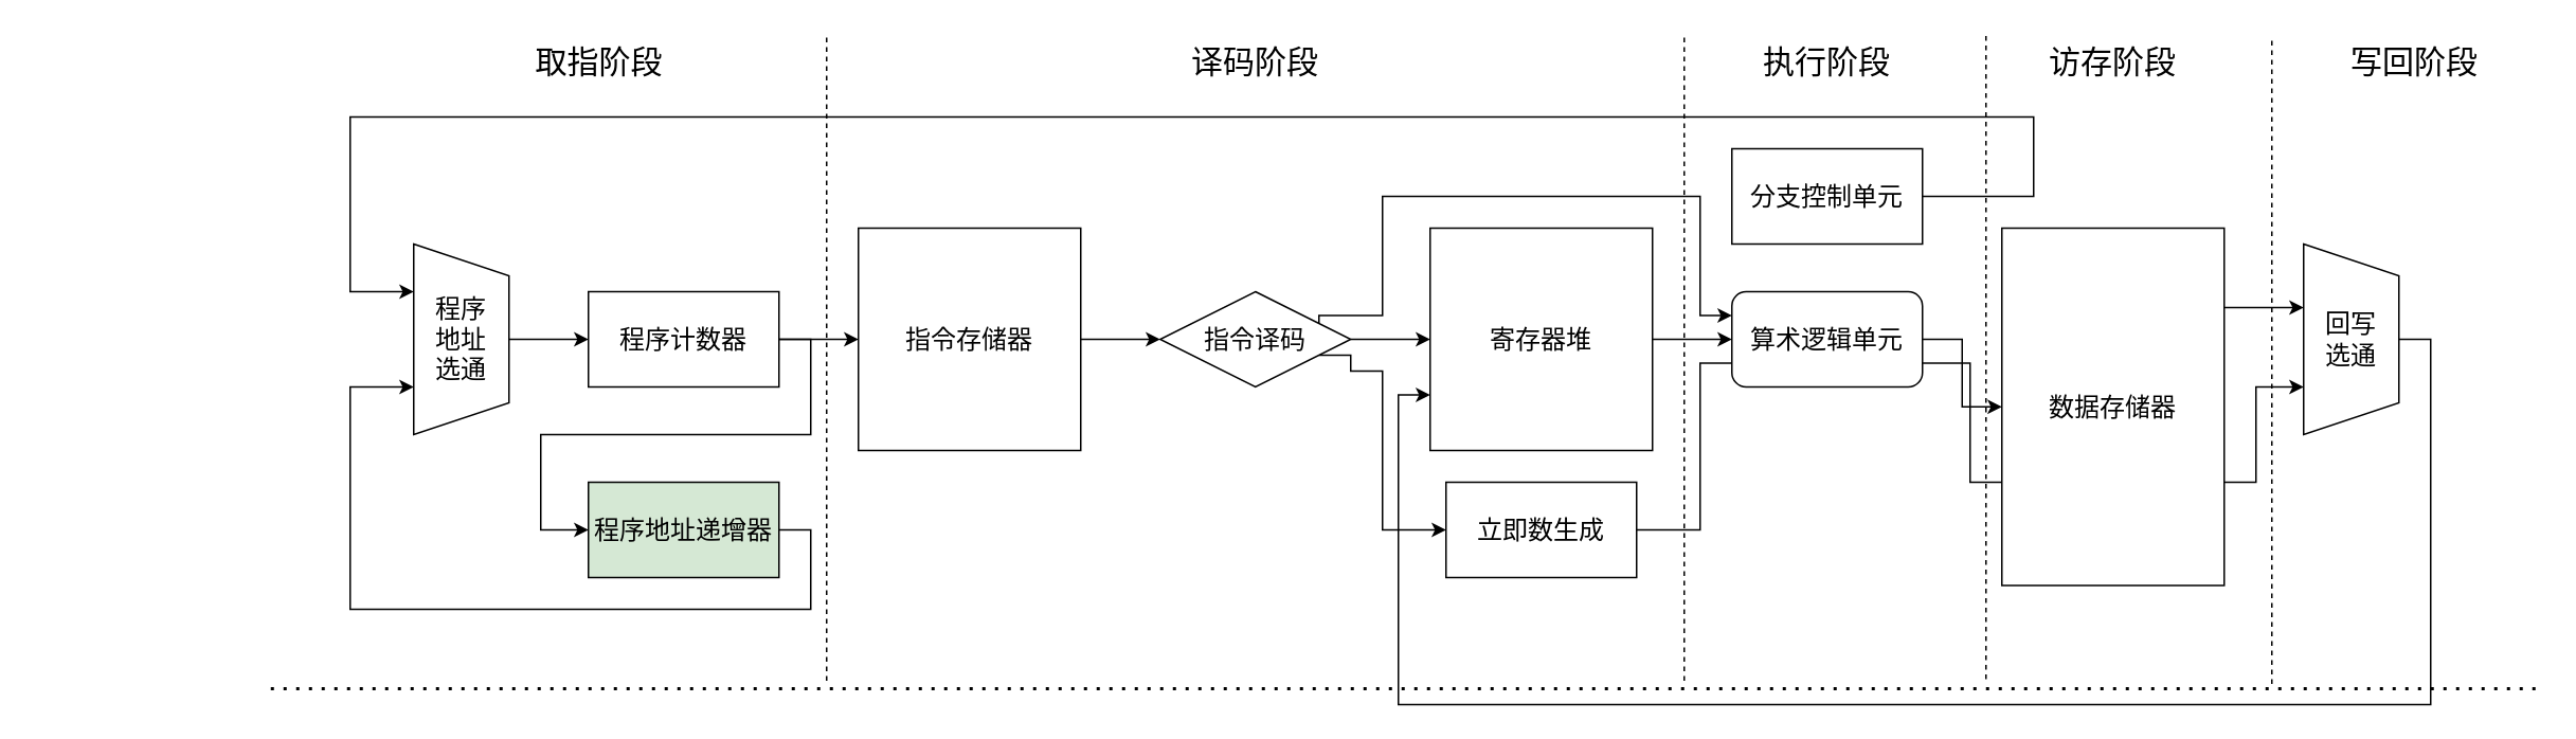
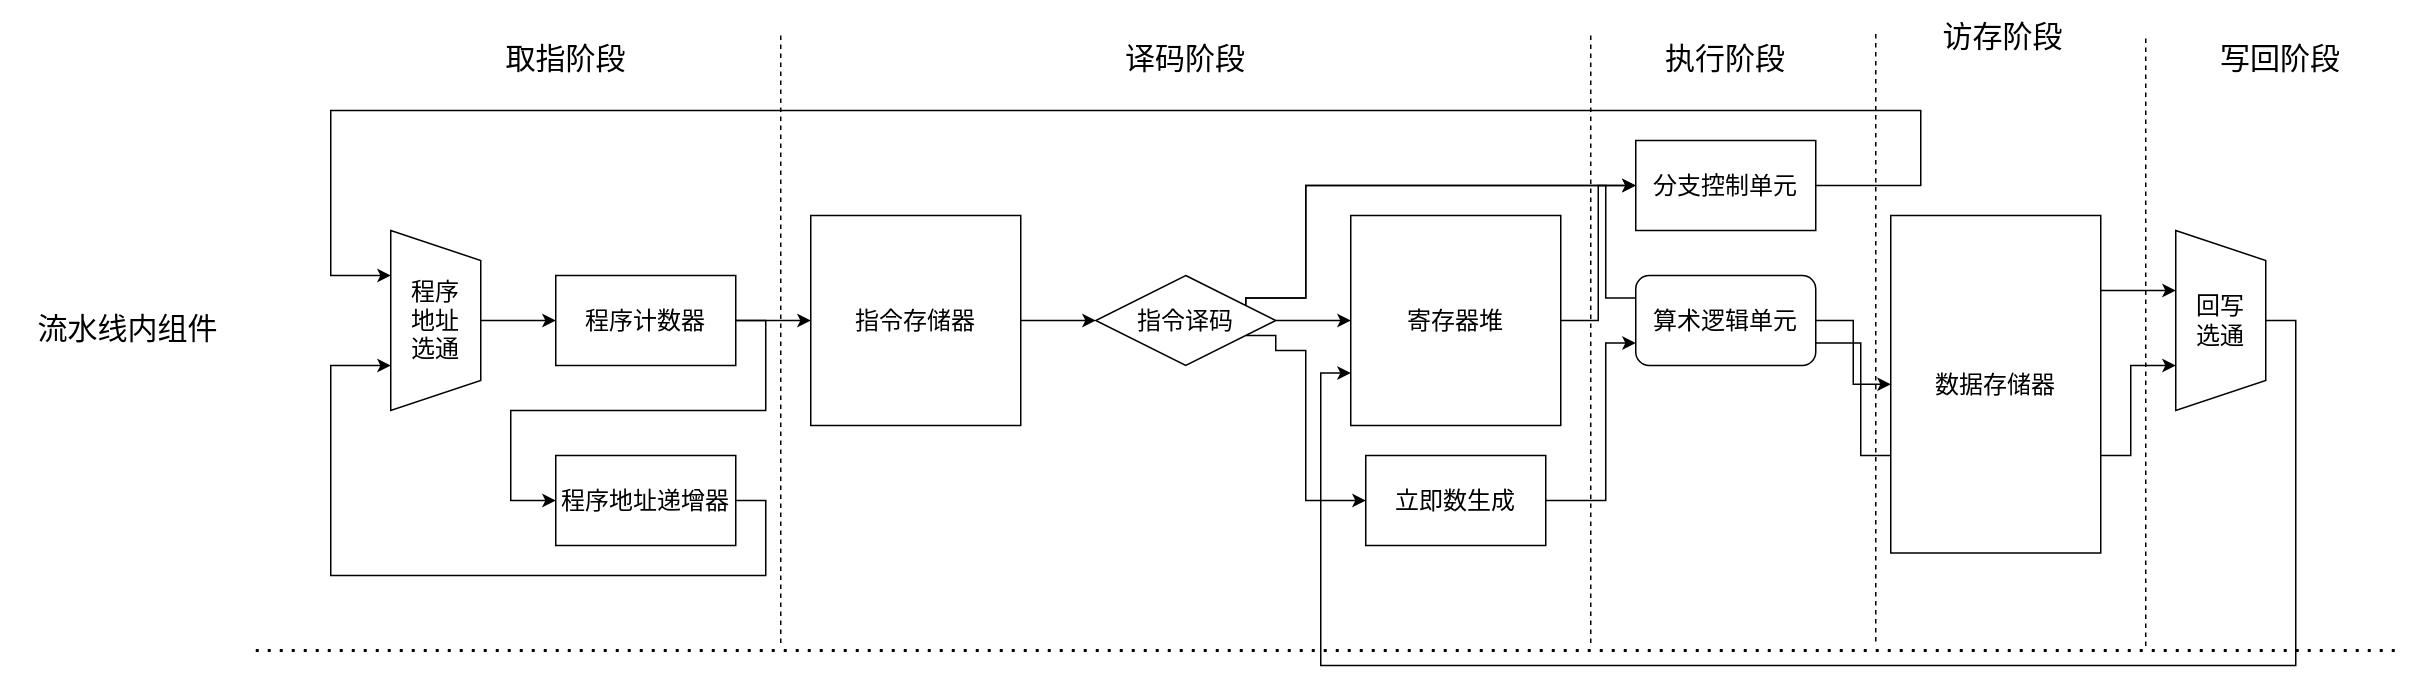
- <mxCell id="36" value="访存阶段" style="text;html=1;strokeColor=none;fillColor=none;align=center;verticalAlign=middle;whiteSpace=wrap;rounded=0;fontFamily=Helvetica;fontSize=20;" vertex="1" parent="1"><mxGeometry x="1270" width="120" height="30" as="geometry" y="23" /></mxCell>
+ <mxCell id="36" value="访存阶段" style="text;html=1;strokeColor=none;fillColor=none;align=center;verticalAlign=middle;whiteSpace=wrap;rounded=0;fontFamily=Helvetica;fontSize=20;" vertex="1" parent="1"><mxGeometry x="1275" y="8" width="120" height="30" as="geometry" /></mxCell>
+ <mxCell id="12" style="edgeStyle=orthogonalEdgeStyle;rounded=0;orthogonalLoop=1;jettySize=auto;html=1;exitX=1;exitY=0.25;exitDx=0;exitDy=0;entryX=0;entryY=0.5;entryDx=0;entryDy=0;fontFamily=Helvetica;fontSize=16;" edge="1" parent="1" source="13" target="28"><mxGeometry relative="1" as="geometry"><Array as="points"><mxPoint x="870" y="198" /><mxPoint x="870" y="123" /></Array></mxGeometry></mxCell>
- <mxCell id="11" style="edgeStyle=orthogonalEdgeStyle;rounded=0;orthogonalLoop=1;jettySize=auto;html=1;exitX=1;exitY=0.25;exitDx=0;exitDy=0;fontFamily=Helvetica;fontSize=16;entryX=0;entryY=0.25;entryDx=0;entryDy=0;" edge="1" parent="1" source="13" target="16"><mxGeometry relative="1" as="geometry"><mxPoint x="870" y="113" as="targetPoint" /><Array as="points"><mxPoint x="870" y="198" /><mxPoint x="870" y="123" /><mxPoint x="1070" y="123" /><mxPoint x="1070" y="198" /></Array></mxGeometry></mxCell>
+ <mxCell id="11" style="edgeStyle=orthogonalEdgeStyle;rounded=0;orthogonalLoop=1;jettySize=auto;html=1;exitX=1;exitY=0.25;exitDx=0;exitDy=0;fontFamily=Helvetica;fontSize=16;entryX=0;entryY=0.25;entryDx=0;entryDy=0;endArrow=none;" edge="1" parent="1" source="13" target="16"><mxGeometry relative="1" as="geometry"><mxPoint x="870" y="113" as="targetPoint" /><Array as="points"><mxPoint x="870" y="198" /><mxPoint x="870" y="123" /><mxPoint x="1070" y="123" /><mxPoint x="1070" y="198" /></Array></mxGeometry></mxCell>
- <mxCell id="7" value="" style="edgeStyle=orthogonalEdgeStyle;rounded=0;orthogonalLoop=1;jettySize=auto;html=1;fontFamily=Helvetica;fontSize=16;" edge="1" parent="1" source="8" target="16"><mxGeometry relative="1" as="geometry" /></mxCell>
+ <mxCell id="7" value="" style="edgeStyle=orthogonalEdgeStyle;rounded=0;orthogonalLoop=1;jettySize=auto;html=1;fontFamily=Helvetica;fontSize=16;" edge="1" parent="1" source="8" target="28"><mxGeometry relative="1" as="geometry" /></mxCell>
+ <mxCell id="39" value="流水线内组件" style="text;html=1;strokeColor=none;fillColor=none;align=center;verticalAlign=middle;whiteSpace=wrap;rounded=0;labelBackgroundColor=none;fontFamily=Helvetica;fontSize=20;fontColor=#000000;" vertex="1" parent="1"><mxGeometry x="20" y="143" width="130" height="150" as="geometry" /></mxCell>
- <mxCell id="19" style="edgeStyle=orthogonalEdgeStyle;rounded=0;orthogonalLoop=1;jettySize=auto;html=1;exitX=1;exitY=0.5;exitDx=0;exitDy=0;entryX=0;entryY=0.75;entryDx=0;entryDy=0;fontFamily=Helvetica;fontSize=16;endArrow=none;" edge="1" parent="1" source="20" target="16"><mxGeometry relative="1" as="geometry"><Array as="points"><mxPoint x="1070" y="333" /><mxPoint x="1070" y="228" /></Array></mxGeometry></mxCell>
+ <mxCell id="19" style="edgeStyle=orthogonalEdgeStyle;rounded=0;orthogonalLoop=1;jettySize=auto;html=1;exitX=1;exitY=0.5;exitDx=0;exitDy=0;entryX=0;entryY=0.75;entryDx=0;entryDy=0;fontFamily=Helvetica;fontSize=16;" edge="1" parent="1" source="20" target="16"><mxGeometry relative="1" as="geometry"><Array as="points"><mxPoint x="1070" y="333" /><mxPoint x="1070" y="228" /></Array></mxGeometry></mxCell>
- <mxCell id="26" value="程序地址递增器" style="rounded=0;whiteSpace=wrap;html=1;strokeWidth=1;fontFamily=Helvetica;fontSize=16;fillColor=#d5e8d4;" vertex="1" parent="1"><mxGeometry x="370" y="303" width="120" height="60" as="geometry" /></mxCell>
+ <mxCell id="26" value="程序地址递增器" style="rounded=0;whiteSpace=wrap;html=1;strokeWidth=1;fontFamily=Helvetica;fontSize=16;" vertex="1" parent="1"><mxGeometry x="370" y="303" width="120" height="60" as="geometry" /></mxCell>
